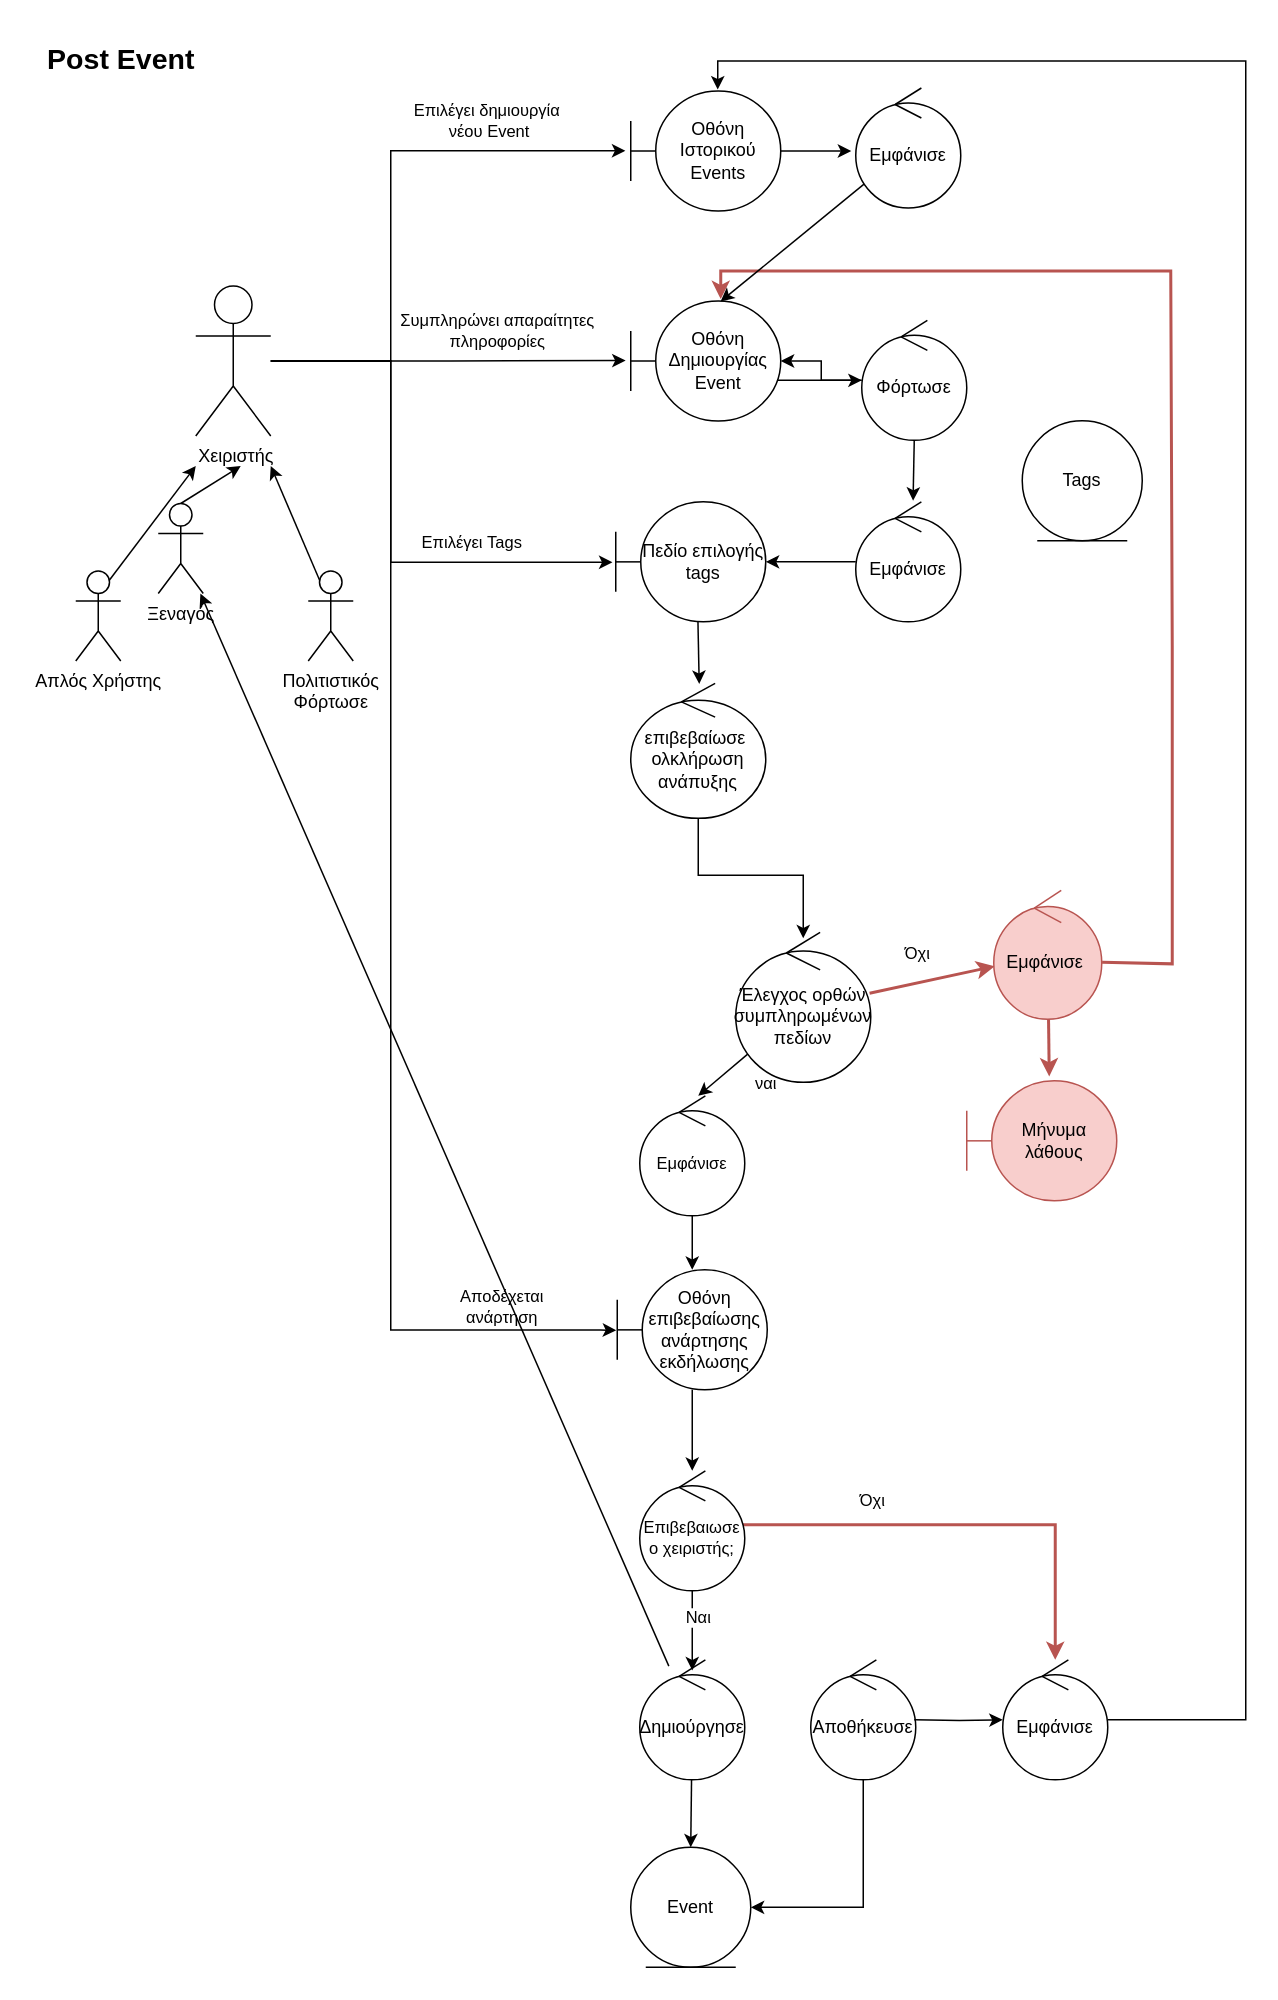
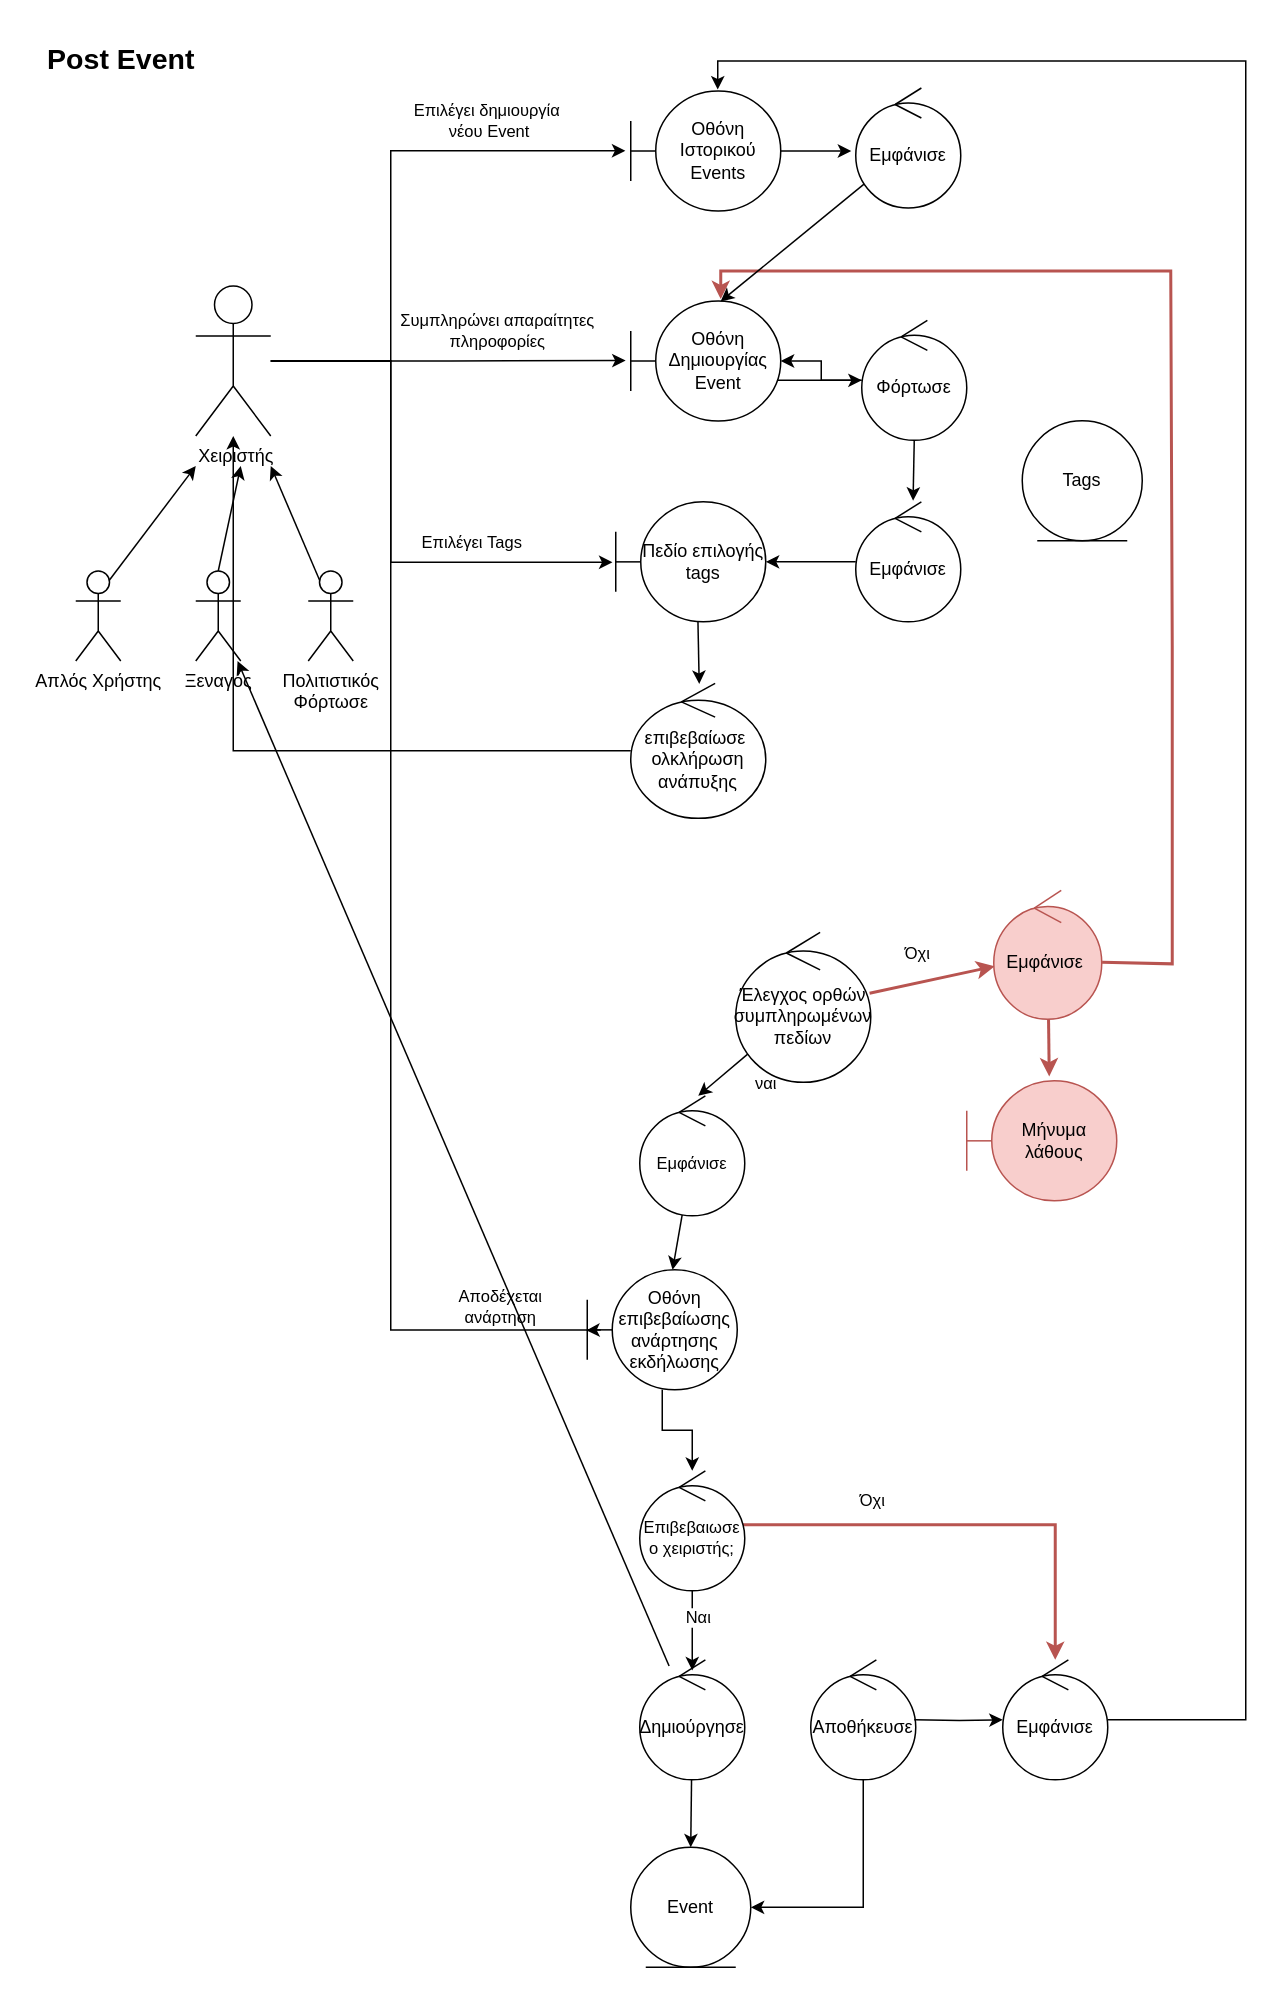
- <mxCell id="14" value="Ξεναγός" style="shape=umlActor;verticalLabelPosition=bottom;verticalAlign=top;html=1;outlineConnect=0;" parent="1" vertex="1"><mxGeometry x="105" y="335" width="30" height="60" as="geometry" /></mxCell>
+ <mxCell id="14" value="Ξεναγός" style="shape=umlActor;verticalLabelPosition=bottom;verticalAlign=top;html=1;outlineConnect=0;" parent="1" vertex="1"><mxGeometry x="130" y="380" width="30" height="60" as="geometry" /></mxCell>
- <mxCell id="56" style="edgeStyle=orthogonalEdgeStyle;rounded=0;orthogonalLoop=1;jettySize=auto;html=1;entryX=0.5;entryY=0.04;entryDx=0;entryDy=0;entryPerimeter=0;" edge="1" parent="1" source="57" target="31"><mxGeometry relative="1" as="geometry" /></mxCell>
+ <mxCell id="56" style="edgeStyle=orthogonalEdgeStyle;rounded=0;orthogonalLoop=1;jettySize=auto;html=1;" edge="1" parent="1" source="57" target="10"><mxGeometry relative="1" as="geometry" /></mxCell>
- <mxCell id="37" value="Οθόνη επιβεβαίωσης ανάρτησης εκδήλωσης" style="shape=umlBoundary;whiteSpace=wrap;html=1;" parent="1" vertex="1"><mxGeometry x="411" y="845.91" width="100" height="80" as="geometry" /></mxCell>
+ <mxCell id="37" value="Οθόνη επιβεβαίωσης ανάρτησης εκδήλωσης" style="shape=umlBoundary;whiteSpace=wrap;html=1;" parent="1" vertex="1"><mxGeometry x="391" y="845.91" width="100" height="80" as="geometry" /></mxCell>
